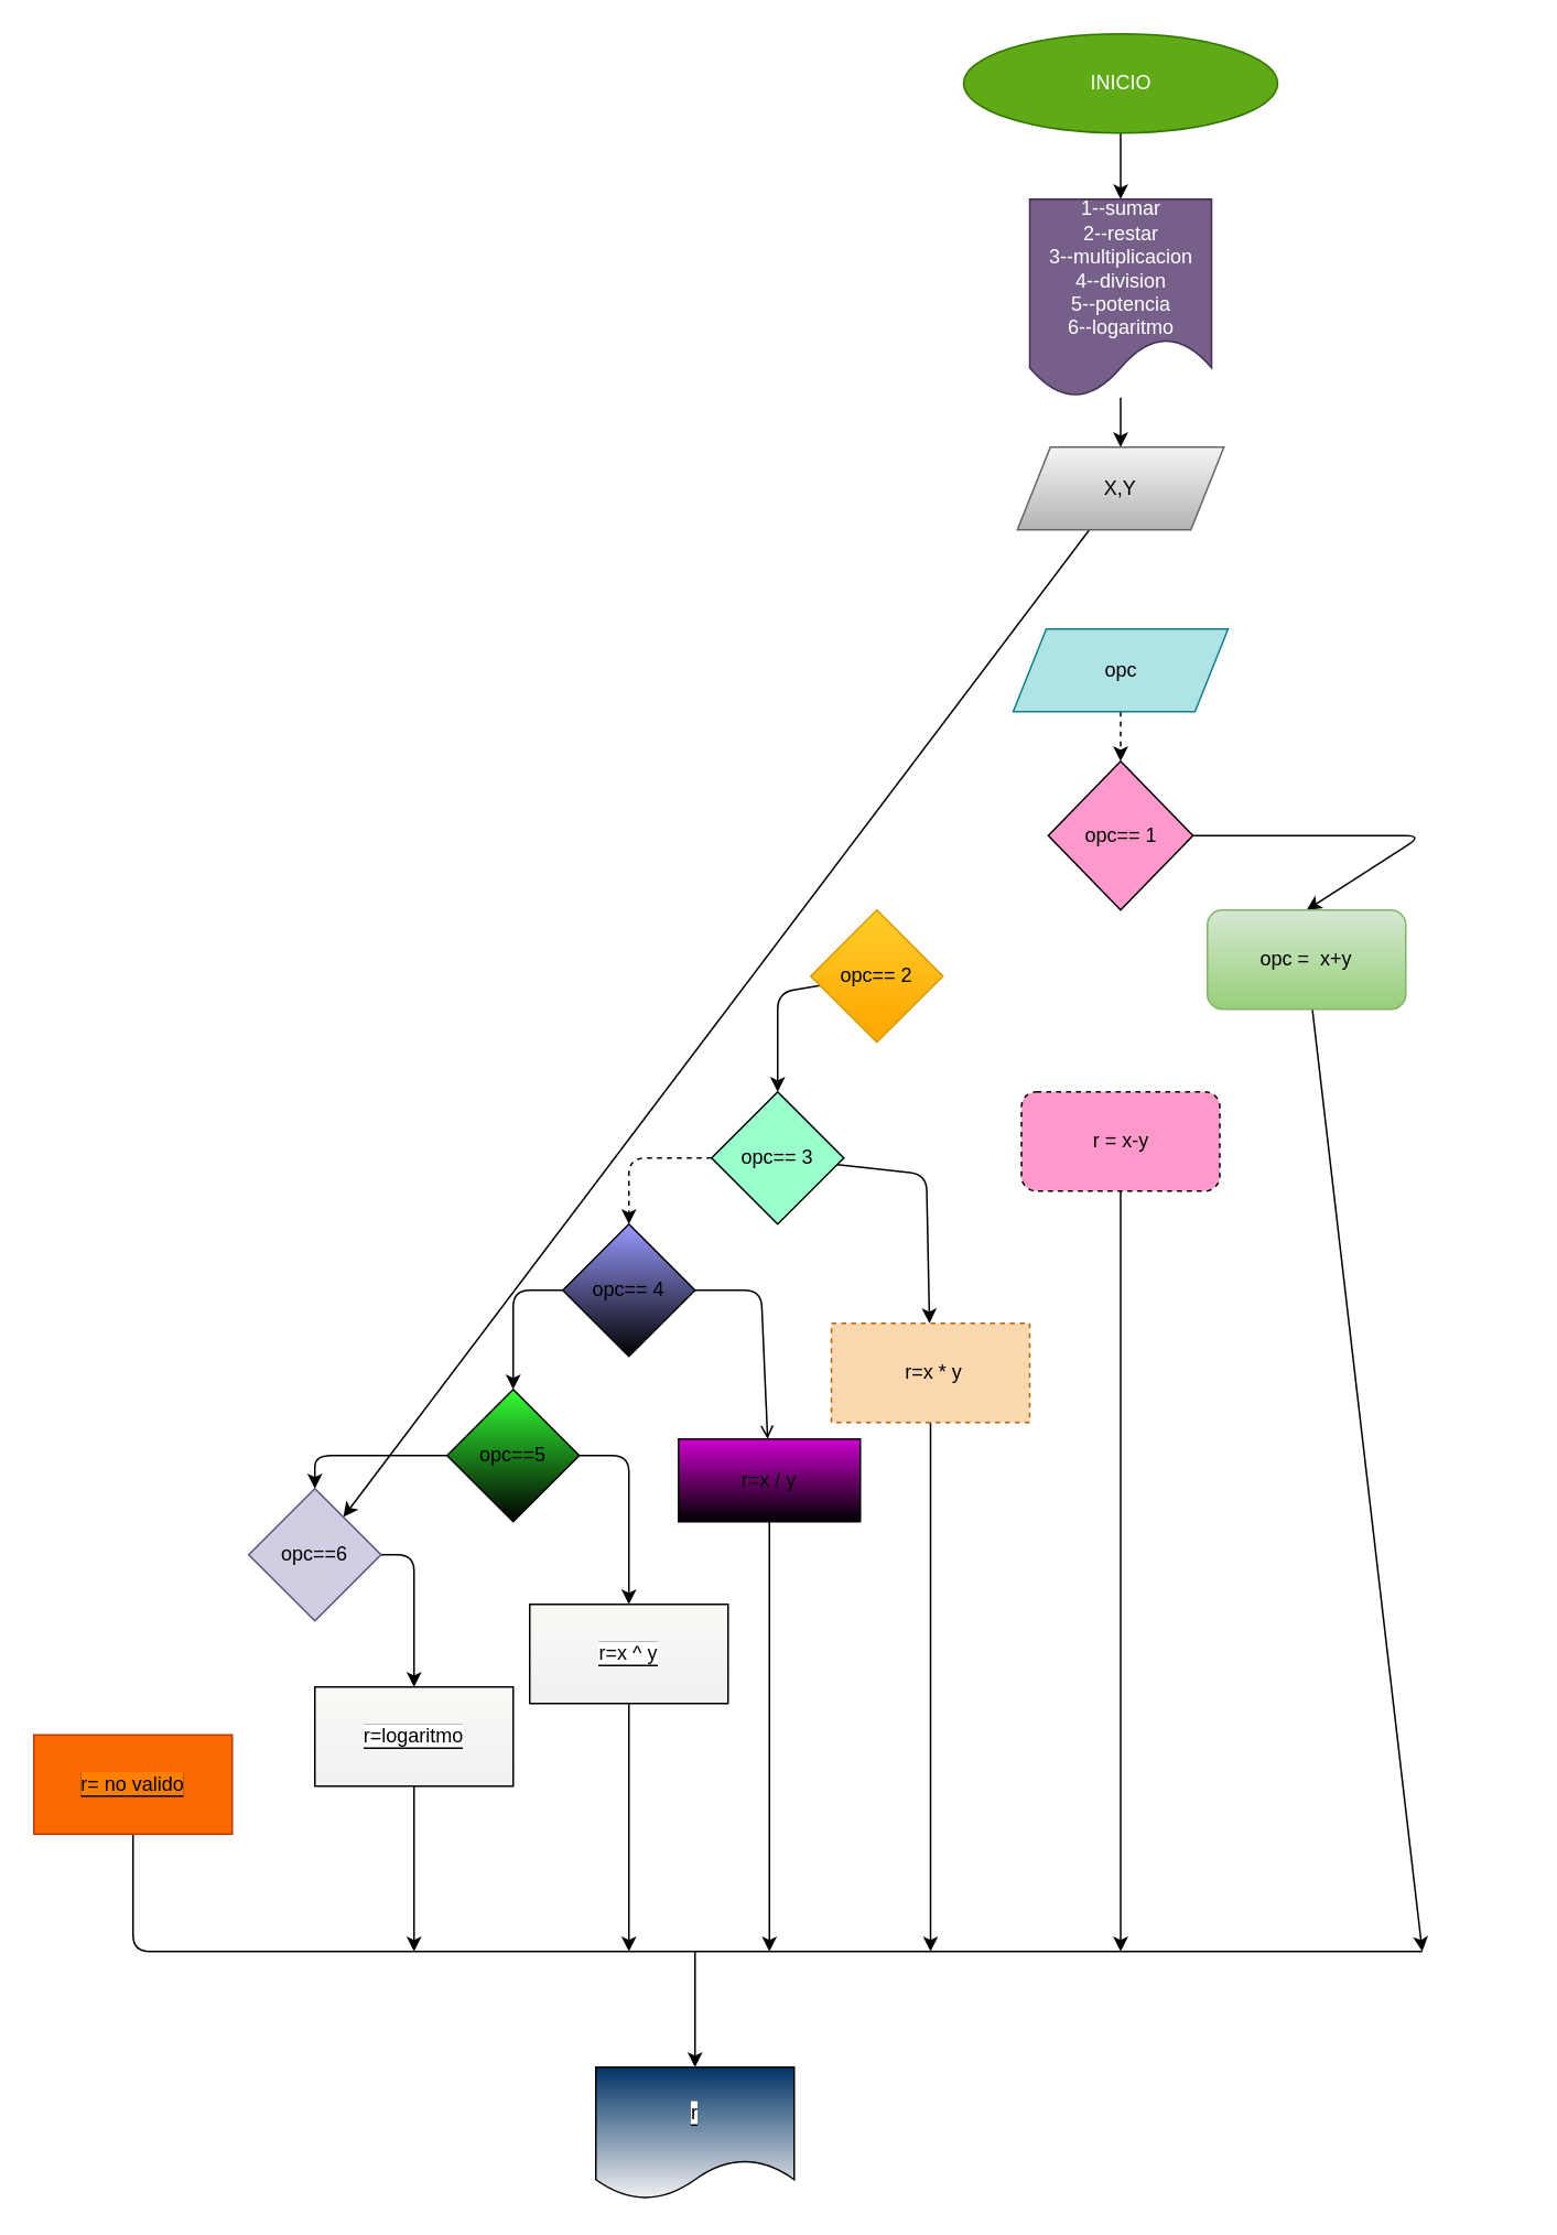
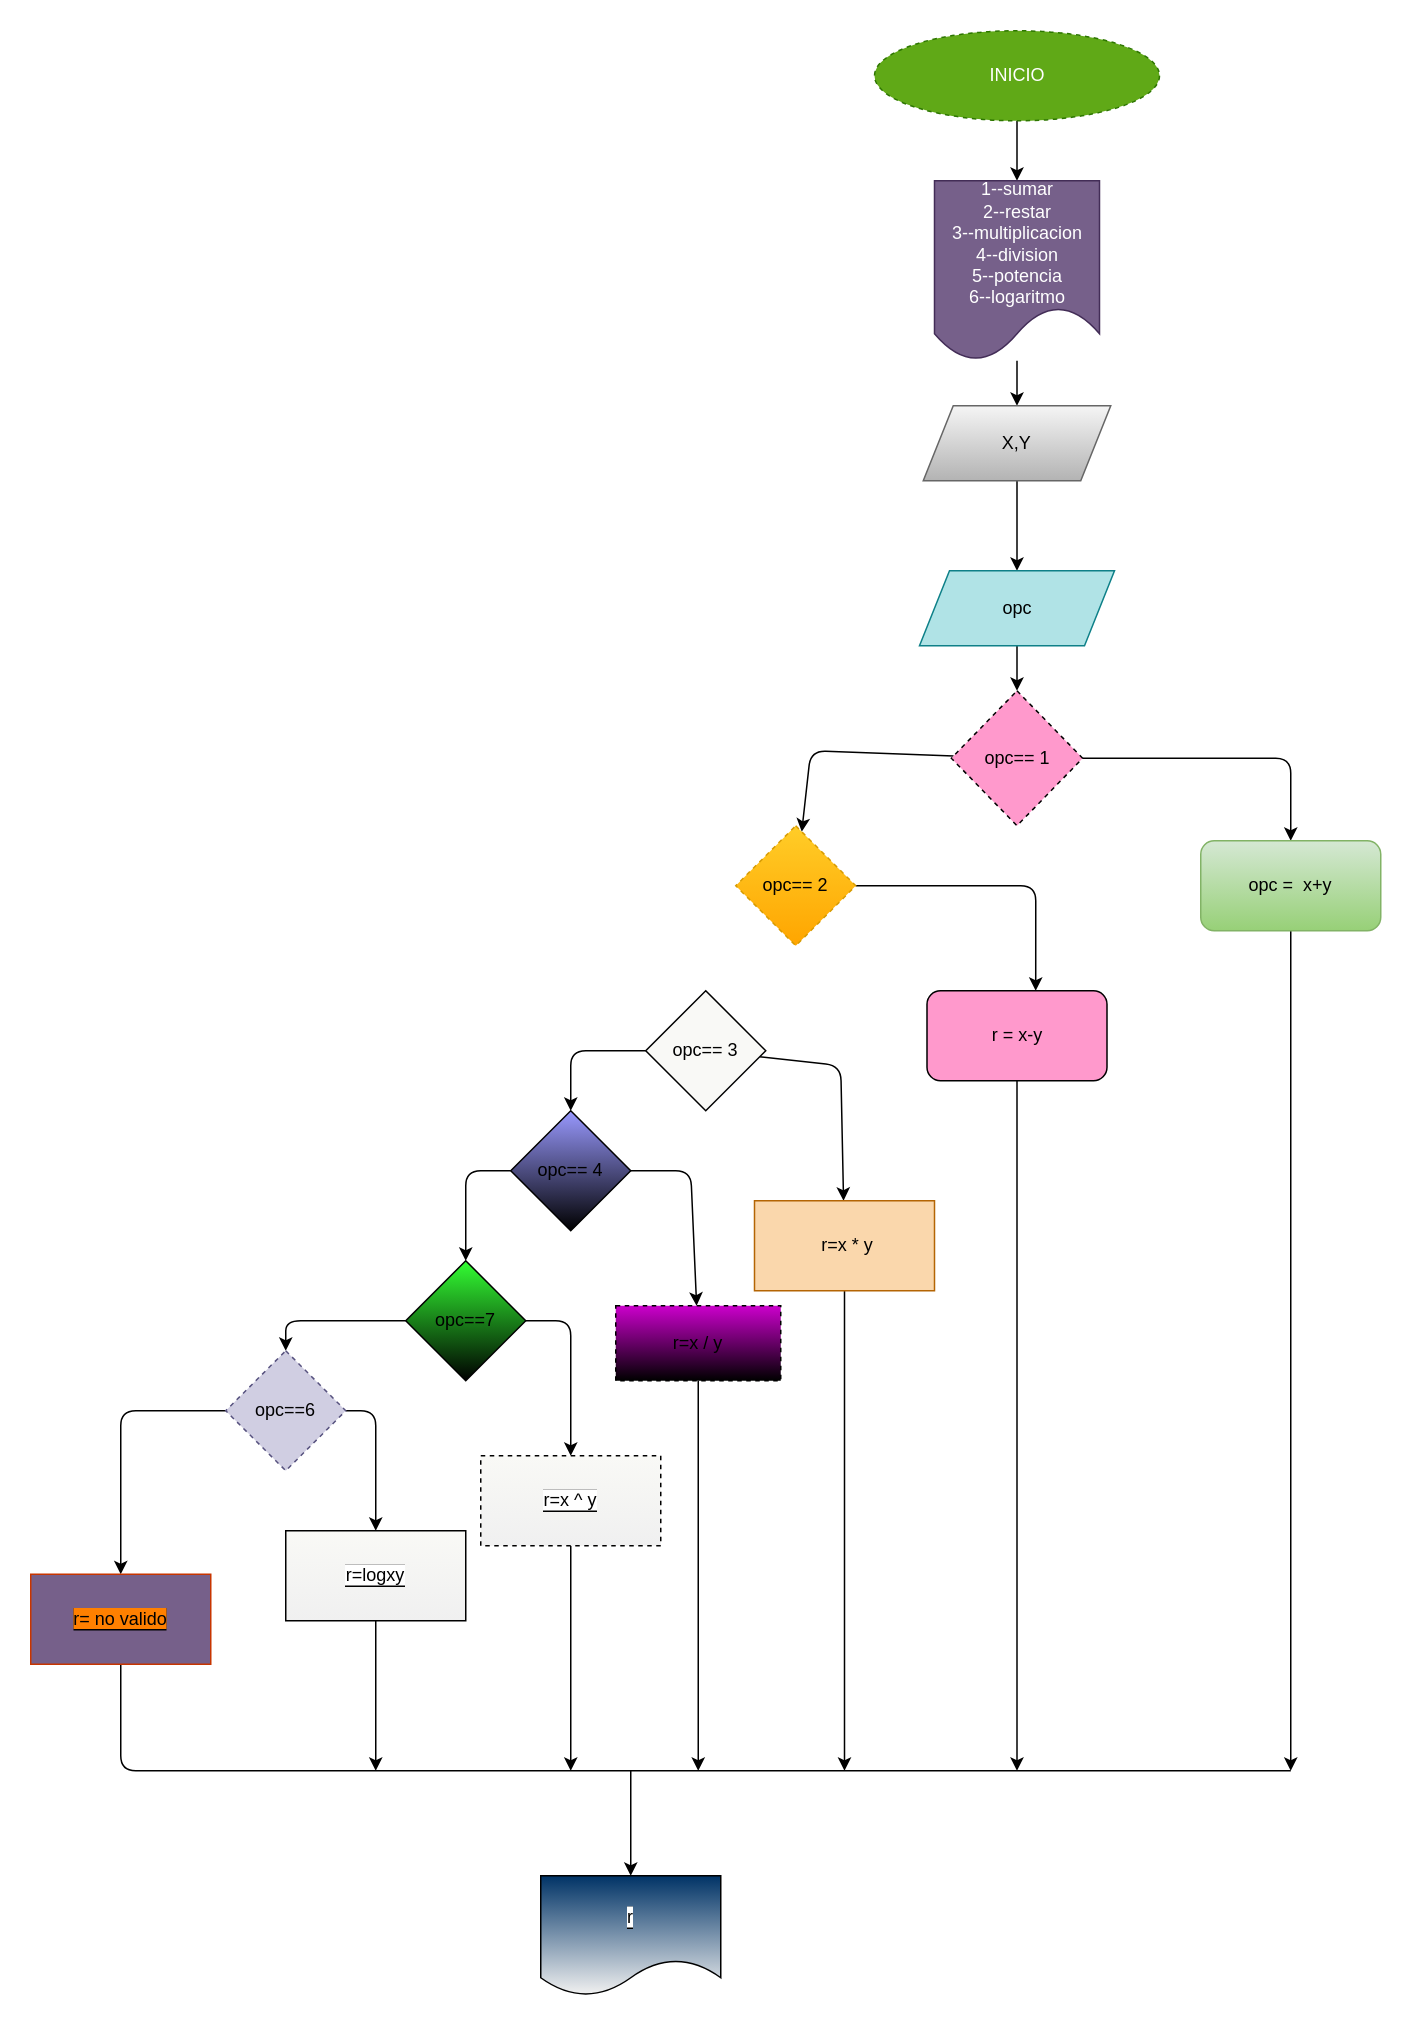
- <mxCell id="3" value="INICIO" style="ellipse;whiteSpace=wrap;html=1;fillColor=#60a917;fontColor=#ffffff;strokeColor=#2D7600;" parent="1" vertex="1"><mxGeometry x="582.5" y="20" width="190" height="60" as="geometry" /></mxCell>
+ <mxCell id="3" value="INICIO" style="ellipse;whiteSpace=wrap;html=1;fillColor=#60a917;fontColor=#ffffff;strokeColor=#2D7600;dashed=1;" parent="1" vertex="1"><mxGeometry x="582.5" y="20" width="190" height="60" as="geometry" /></mxCell>
- <mxCell id="8" style="edgeStyle=none;html=1;fontColor=#000000;dashed=1;" parent="1" source="9" target="12" edge="1"><mxGeometry relative="1" as="geometry" /></mxCell>
+ <mxCell id="8" style="edgeStyle=none;html=1;fontColor=#000000;" parent="1" source="9" target="12" edge="1"><mxGeometry relative="1" as="geometry" /></mxCell>
+ <mxCell id="10" style="edgeStyle=none;html=1;fontColor=#000000;" parent="1" source="12" target="17" edge="1"><mxGeometry relative="1" as="geometry"><mxPoint x="370" y="550" as="targetPoint" /><Array as="points"><mxPoint x="540" y="500" /></Array></mxGeometry></mxCell>
- <mxCell id="12" value="opc== 1" style="rhombus;whiteSpace=wrap;html=1;fontColor=#000000;fillColor=#FF99CC;" parent="1" vertex="1"><mxGeometry x="633.75" y="460" width="87.5" height="90" as="geometry" /></mxCell>
+ <mxCell id="12" value="opc== 1" style="rhombus;whiteSpace=wrap;html=1;fontColor=#000000;fillColor=#FF99CC;dashed=1;" parent="1" vertex="1"><mxGeometry x="633.75" y="460" width="87.5" height="90" as="geometry" /></mxCell>
- <mxCell id="14" value="&lt;font color=&quot;#000000&quot;&gt;opc =&amp;nbsp; x+y&lt;/font&gt;" style="rounded=1;whiteSpace=wrap;html=1;fillColor=#d5e8d4;gradientColor=#97d077;strokeColor=#82b366;" parent="1" vertex="1"><mxGeometry x="730" y="550" width="120" height="60" as="geometry" /></mxCell>
+ <mxCell id="14" value="&lt;font color=&quot;#000000&quot;&gt;opc =&amp;nbsp; x+y&lt;/font&gt;" style="rounded=1;whiteSpace=wrap;html=1;fillColor=#d5e8d4;gradientColor=#97d077;strokeColor=#82b366;" parent="1" vertex="1"><mxGeometry x="800" y="560" width="120" height="60" as="geometry" /></mxCell>
- <mxCell id="17" value="&lt;font color=&quot;#000000&quot;&gt;opc== 2&lt;/font&gt;" style="rhombus;whiteSpace=wrap;html=1;fillColor=#ffcd28;gradientColor=#ffa500;strokeColor=#d79b00;" parent="1" vertex="1"><mxGeometry x="490" y="550" width="80" height="80" as="geometry" /></mxCell>
+ <mxCell id="17" value="&lt;font color=&quot;#000000&quot;&gt;opc== 2&lt;/font&gt;" style="rhombus;whiteSpace=wrap;html=1;fillColor=#ffcd28;gradientColor=#ffa500;strokeColor=#d79b00;dashed=1;" parent="1" vertex="1"><mxGeometry x="490" y="550" width="80" height="80" as="geometry" /></mxCell>
+ <mxCell id="15" style="edgeStyle=none;html=1;entryX=0.604;entryY=0;entryDx=0;entryDy=0;entryPerimeter=0;" edge="1" parent="1" source="17" target="19"><mxGeometry relative="1" as="geometry"><mxPoint x="690" y="590" as="targetPoint" /><Array as="points"><mxPoint x="690" y="590" /></Array></mxGeometry></mxCell>
- <mxCell id="6" style="edgeStyle=none;html=1;" parent="1" source="7" target="35" edge="1"><mxGeometry relative="1" as="geometry" /></mxCell>
+ <mxCell id="6" style="edgeStyle=none;html=1;" parent="1" source="7" target="9" edge="1"><mxGeometry relative="1" as="geometry" /></mxCell>
- <mxCell id="16" style="edgeStyle=none;html=1;entryX=0.5;entryY=0;entryDx=0;entryDy=0;" edge="1" parent="1" source="17" target="22"><mxGeometry relative="1" as="geometry"><mxPoint x="450" y="590" as="targetPoint" /><Array as="points"><mxPoint x="470" y="600" /></Array></mxGeometry></mxCell>
- <mxCell id="19" value="r = x-y" style="rounded=1;whiteSpace=wrap;html=1;fontColor=#000000;fillColor=#FF99CC;dashed=1;" parent="1" vertex="1"><mxGeometry x="617.5" y="660" width="120" height="60" as="geometry" /></mxCell>
+ <mxCell id="19" value="r = x-y" style="rounded=1;whiteSpace=wrap;html=1;fontColor=#000000;fillColor=#FF99CC;" parent="1" vertex="1"><mxGeometry x="617.5" y="660" width="120" height="60" as="geometry" /></mxCell>
- <mxCell id="21" style="edgeStyle=none;html=1;fontColor=#000000;dashed=1;" edge="1" parent="1" source="22" target="27"><mxGeometry relative="1" as="geometry"><mxPoint x="350" y="700" as="targetPoint" /><Array as="points"><mxPoint x="380" y="700" /></Array></mxGeometry></mxCell>
+ <mxCell id="21" style="edgeStyle=none;html=1;fontColor=#000000;" edge="1" parent="1" source="22" target="27"><mxGeometry relative="1" as="geometry"><mxPoint x="350" y="700" as="targetPoint" /><Array as="points"><mxPoint x="380" y="700" /></Array></mxGeometry></mxCell>
- <mxCell id="22" value="&lt;font color=&quot;#000000&quot;&gt;opc== 3&lt;/font&gt;" style="rhombus;whiteSpace=wrap;html=1;fillColor=#99FFCC;" parent="1" vertex="1"><mxGeometry x="430" y="660" width="80" height="80" as="geometry" /></mxCell>
+ <mxCell id="22" value="&lt;font color=&quot;#000000&quot;&gt;opc== 3&lt;/font&gt;" style="rhombus;whiteSpace=wrap;html=1;fillColor=#f9f9f6;" parent="1" vertex="1"><mxGeometry x="430" y="660" width="80" height="80" as="geometry" /></mxCell>
- <mxCell id="24" value="&lt;font color=&quot;#000000&quot;&gt;&amp;nbsp;r=x * y&lt;/font&gt;" style="rounded=0;whiteSpace=wrap;html=1;fillColor=#fad7ac;strokeColor=#b46504;dashed=1;" vertex="1" parent="1"><mxGeometry x="502.5" y="800" width="120" height="60" as="geometry" /></mxCell>
+ <mxCell id="24" value="&lt;font color=&quot;#000000&quot;&gt;&amp;nbsp;r=x * y&lt;/font&gt;" style="rounded=0;whiteSpace=wrap;html=1;fillColor=#fad7ac;strokeColor=#b46504;" vertex="1" parent="1"><mxGeometry x="502.5" y="800" width="120" height="60" as="geometry" /></mxCell>
- <mxCell id="25" style="edgeStyle=none;html=1;fontColor=#FFFFFF;endArrow=open;" edge="1" parent="1" source="27" target="29"><mxGeometry relative="1" as="geometry"><mxPoint x="470" y="880" as="targetPoint" /><Array as="points"><mxPoint x="460" y="780" /></Array></mxGeometry></mxCell>
+ <mxCell id="25" style="edgeStyle=none;html=1;fontColor=#FFFFFF;" edge="1" parent="1" source="27" target="29"><mxGeometry relative="1" as="geometry"><mxPoint x="470" y="880" as="targetPoint" /><Array as="points"><mxPoint x="460" y="780" /></Array></mxGeometry></mxCell>
- <mxCell id="32" value="opc==5" style="rhombus;whiteSpace=wrap;html=1;fontColor=#000000;fillColor=#33FF33;gradientColor=default;" vertex="1" parent="1"><mxGeometry x="270" y="840" width="80" height="80" as="geometry" /></mxCell>
+ <mxCell id="32" value="opc==7" style="rhombus;whiteSpace=wrap;html=1;fontColor=#000000;fillColor=#33FF33;gradientColor=default;" vertex="1" parent="1"><mxGeometry x="270" y="840" width="80" height="80" as="geometry" /></mxCell>
- <mxCell id="29" value="&lt;font color=&quot;#000000&quot;&gt;r=x / y&lt;/font&gt;" style="rounded=0;whiteSpace=wrap;html=1;fontColor=#FFFFFF;fillColor=#CC00CC;gradientColor=default;" vertex="1" parent="1"><mxGeometry x="410" y="870" width="110" height="50" as="geometry" /></mxCell>
+ <mxCell id="29" value="&lt;font color=&quot;#000000&quot;&gt;r=x / y&lt;/font&gt;" style="rounded=0;whiteSpace=wrap;html=1;fontColor=#FFFFFF;fillColor=#CC00CC;gradientColor=default;dashed=1;" vertex="1" parent="1"><mxGeometry x="410" y="870" width="110" height="50" as="geometry" /></mxCell>
- <mxCell id="35" value="&lt;font color=&quot;#000000&quot;&gt;opc==6&lt;/font&gt;" style="rhombus;whiteSpace=wrap;html=1;fillColor=#d0cee2;strokeColor=#56517e;" vertex="1" parent="1"><mxGeometry x="150" y="900" width="80" height="80" as="geometry" /></mxCell>
+ <mxCell id="35" value="&lt;font color=&quot;#000000&quot;&gt;opc==6&lt;/font&gt;" style="rhombus;whiteSpace=wrap;html=1;fillColor=#d0cee2;strokeColor=#56517e;dashed=1;" vertex="1" parent="1"><mxGeometry x="150" y="900" width="80" height="80" as="geometry" /></mxCell>
+ <mxCell id="34" style="edgeStyle=none;html=1;fontColor=#FFFFFF;" edge="1" parent="1" source="35" target="41"><mxGeometry relative="1" as="geometry"><mxPoint x="80" y="1050" as="targetPoint" /><Array as="points"><mxPoint x="80" y="940" /></Array></mxGeometry></mxCell>
- <mxCell id="37" value="&lt;span style=&quot;background-color: rgb(255, 255, 255);&quot;&gt;r=x ^ y&lt;/span&gt;" style="rounded=0;whiteSpace=wrap;html=1;labelBackgroundColor=#000000;fontColor=#000000;fillColor=#f9f9f6;gradientColor=#F0F0F0;align=center;" vertex="1" parent="1"><mxGeometry x="320" y="970" width="120" height="60" as="geometry" /></mxCell>
+ <mxCell id="37" value="&lt;span style=&quot;background-color: rgb(255, 255, 255);&quot;&gt;r=x ^ y&lt;/span&gt;" style="rounded=0;whiteSpace=wrap;html=1;labelBackgroundColor=#000000;fontColor=#000000;fillColor=#f9f9f6;gradientColor=#F0F0F0;align=center;dashed=1;" vertex="1" parent="1"><mxGeometry x="320" y="970" width="120" height="60" as="geometry" /></mxCell>
- <mxCell id="39" value="&lt;span style=&quot;background-color: rgb(255, 255, 255);&quot;&gt;r=logaritmo&lt;/span&gt;" style="rounded=0;whiteSpace=wrap;html=1;labelBackgroundColor=#000000;fontColor=#000000;fillColor=#f9f9f6;gradientColor=#F0F0F0;align=center;" vertex="1" parent="1"><mxGeometry x="190" y="1020" width="120" height="60" as="geometry" /></mxCell>
+ <mxCell id="39" value="&lt;span style=&quot;background-color: rgb(255, 255, 255);&quot;&gt;r=logxy&lt;/span&gt;" style="rounded=0;whiteSpace=wrap;html=1;labelBackgroundColor=#000000;fontColor=#000000;fillColor=#f9f9f6;gradientColor=#F0F0F0;align=center;" vertex="1" parent="1"><mxGeometry x="190" y="1020" width="120" height="60" as="geometry" /></mxCell>
- <mxCell id="41" value="&lt;span style=&quot;background-color: rgb(255, 128, 0);&quot;&gt;r= no valido&lt;/span&gt;" style="rounded=0;whiteSpace=wrap;html=1;labelBackgroundColor=#000000;fontColor=#000000;fillColor=#fa6800;align=center;strokeColor=#C73500;" vertex="1" parent="1"><mxGeometry x="20" y="1049" width="120" height="60" as="geometry" /></mxCell>
+ <mxCell id="41" value="&lt;span style=&quot;background-color: rgb(255, 128, 0);&quot;&gt;r= no valido&lt;/span&gt;" style="rounded=0;whiteSpace=wrap;html=1;labelBackgroundColor=#000000;fontColor=#000000;fillColor=#76608a;align=center;strokeColor=#C73500;" vertex="1" parent="1"><mxGeometry x="20" y="1049" width="120" height="60" as="geometry" /></mxCell>
